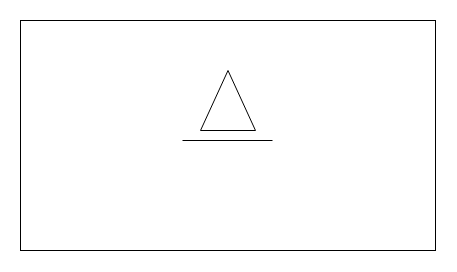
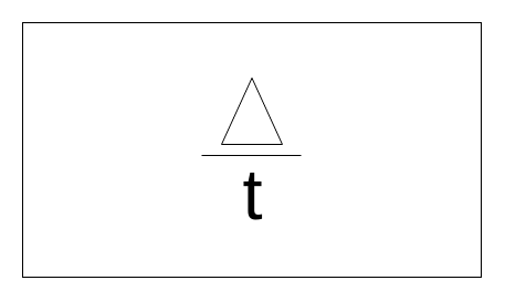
+ <mxCell id="3" value="&lt;font&gt;t&lt;/font&gt;" style="text;html=1;align=center;verticalAlign=middle;resizable=0;points=[];autosize=1;strokeColor=none;fillColor=none;fontSize=65;" vertex="1" parent="1"><mxGeometry x="207.5" y="130" width="40" height="90" as="geometry" /></mxCell>
